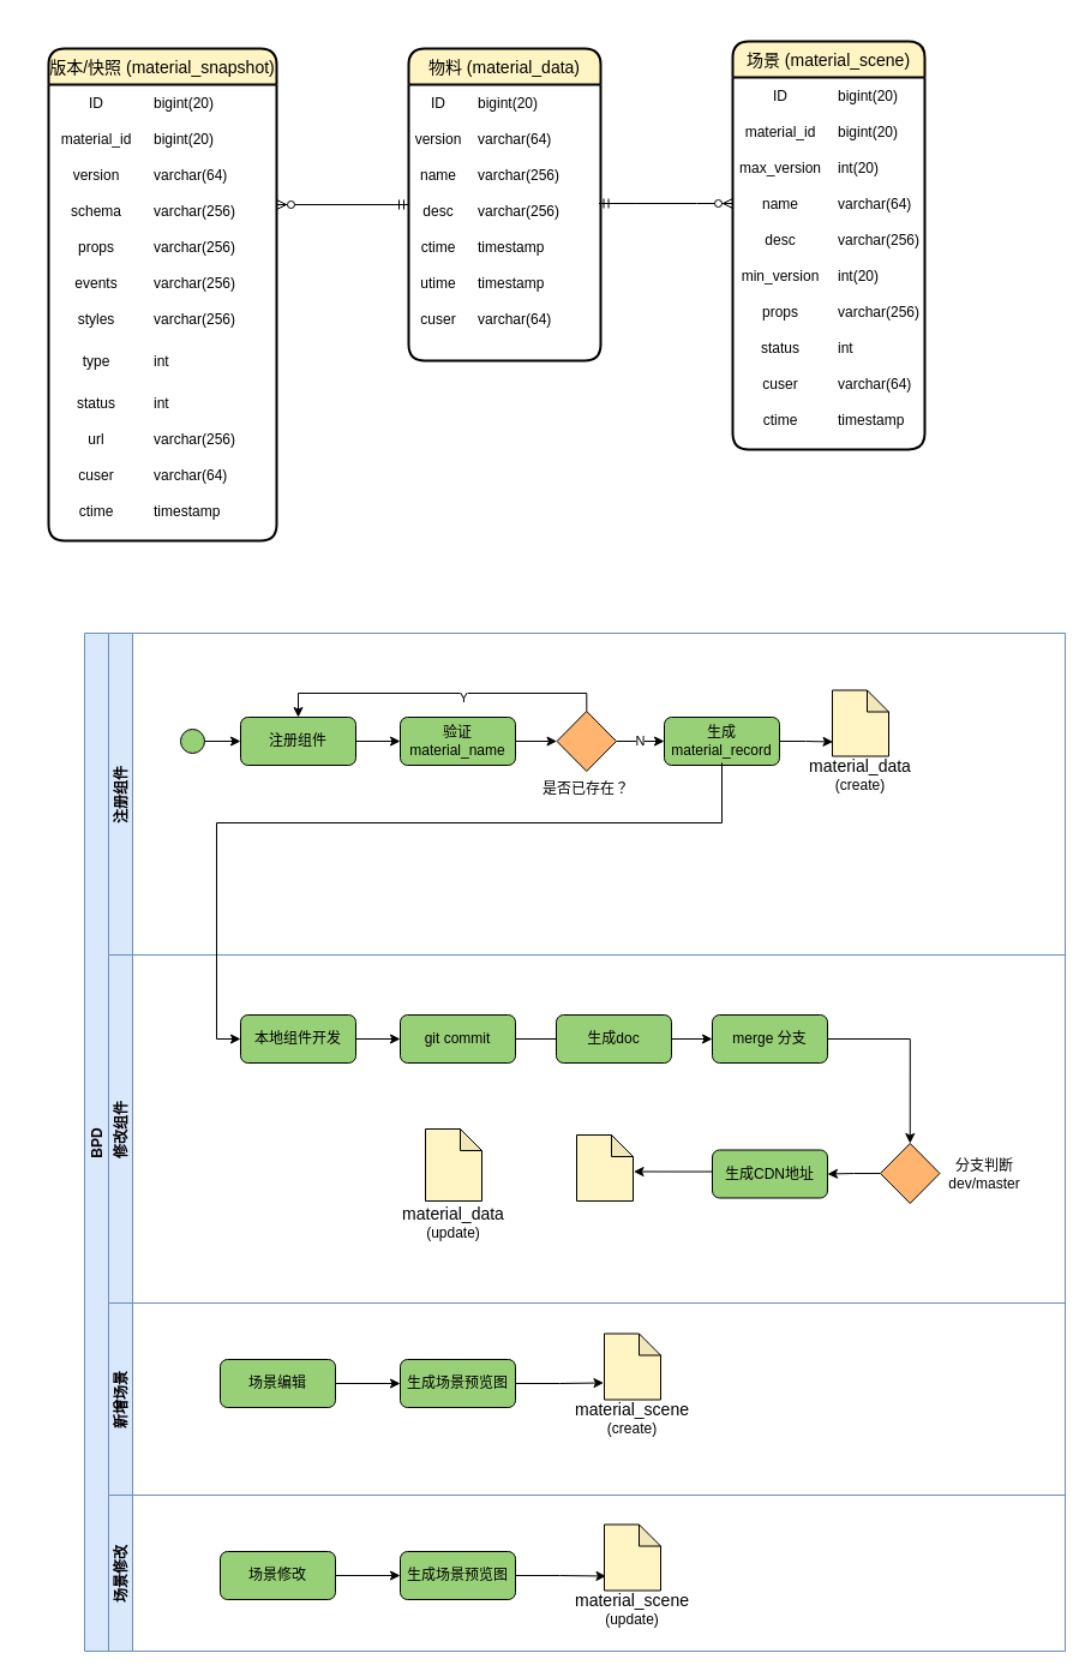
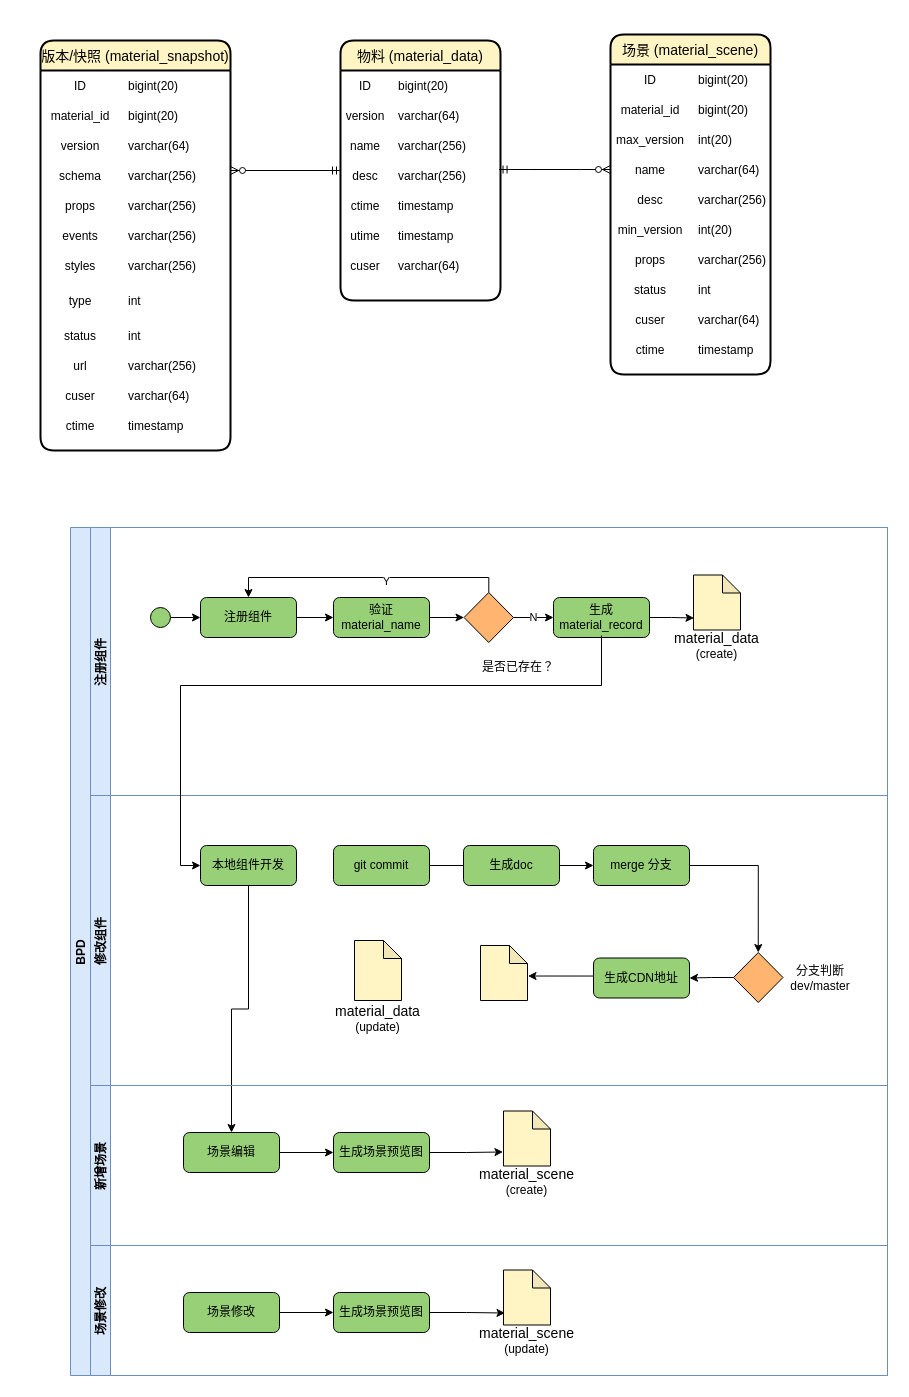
- <mxCell id="19" value="是否已存在？" style="text;html=1;strokeColor=none;fillColor=none;align=center;verticalAlign=middle;whiteSpace=wrap;rounded=0;" vertex="1" parent="4"><mxGeometry x="357.38" y="115" width="81.75" height="30" as="geometry" /></mxCell>
+ <mxCell id="19" value="是否已存在？" style="text;html=1;strokeColor=none;fillColor=none;align=center;verticalAlign=middle;whiteSpace=wrap;rounded=0;" vertex="1" parent="4"><mxGeometry x="387.38" y="125" width="81.75" height="30" as="geometry" /></mxCell>
- <mxCell id="21" value="" style="edgeStyle=orthogonalEdgeStyle;rounded=0;orthogonalLoop=1;jettySize=auto;html=1;" edge="1" parent="20" source="22" target="24"><mxGeometry relative="1" as="geometry" /></mxCell>
+ <mxCell id="21" value="" style="edgeStyle=orthogonalEdgeStyle;rounded=0;orthogonalLoop=1;jettySize=auto;html=1;" edge="1" parent="20" source="22" target="39"><mxGeometry relative="1" as="geometry" /></mxCell>
